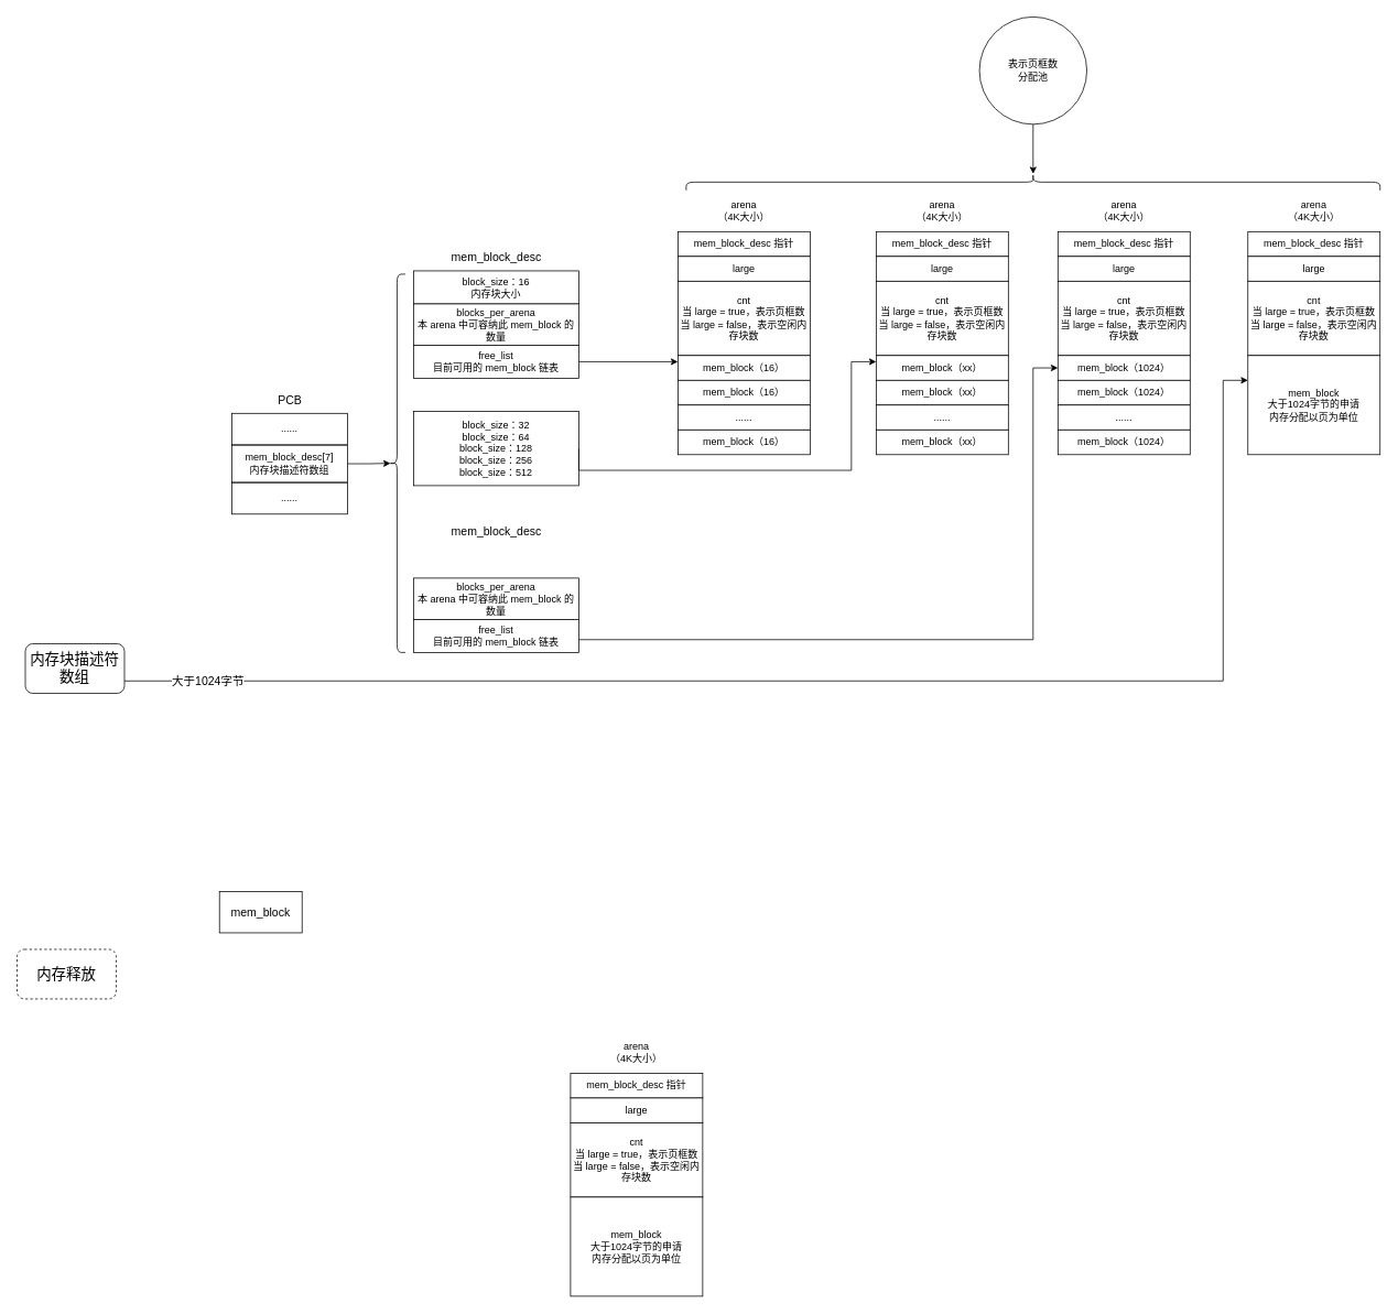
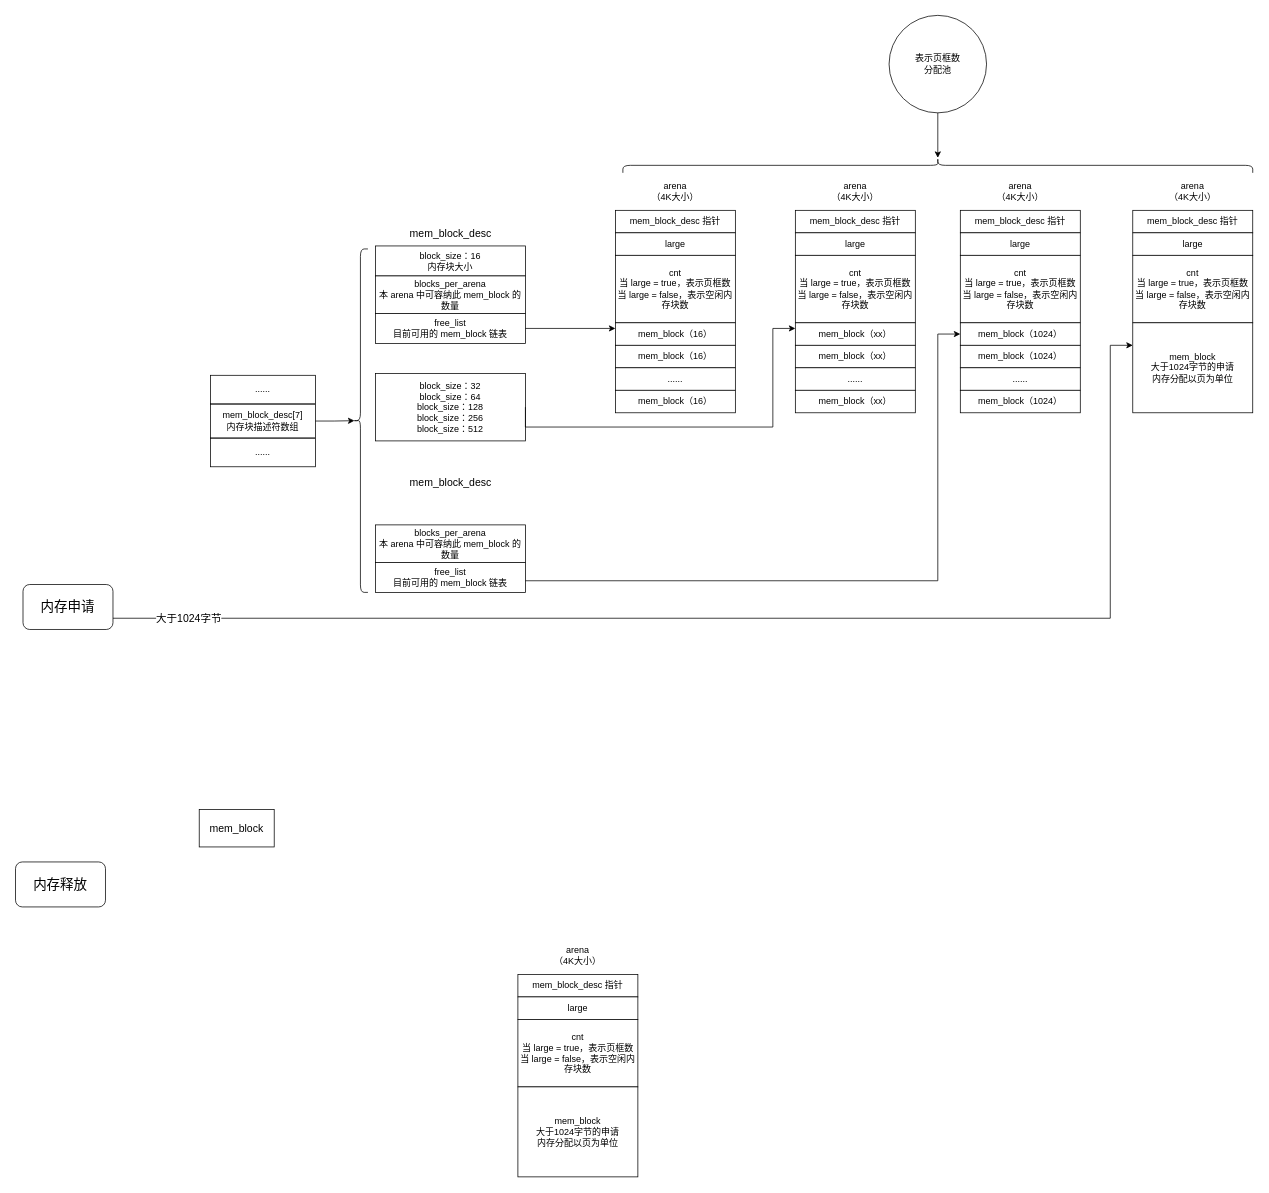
- <mxCell id="3" value="&lt;font style=&quot;font-size: 14px;&quot;&gt;PCB&lt;/font&gt;" style="text;html=1;align=center;verticalAlign=middle;resizable=0;points=[];autosize=1;strokeColor=none;fillColor=none;" vertex="1" parent="2"><mxGeometry x="45" width="50" height="30" as="geometry" /></mxCell>
- <mxCell id="66" value="&lt;font style=&quot;font-size: 18px;&quot;&gt;内存块描述符数组&lt;/font&gt;" style="rounded=1;whiteSpace=wrap;html=1;" vertex="1" parent="1"><mxGeometry x="30" y="779" width="120" height="60" as="geometry" /></mxCell>
+ <mxCell id="66" value="&lt;font style=&quot;font-size: 18px;&quot;&gt;内存申请&lt;/font&gt;" style="rounded=1;whiteSpace=wrap;html=1;" vertex="1" parent="1"><mxGeometry x="30" y="779" width="120" height="60" as="geometry" /></mxCell>
- <mxCell id="67" value="&lt;font style=&quot;font-size: 18px;&quot;&gt;内存释放&lt;/font&gt;" style="rounded=1;whiteSpace=wrap;html=1;dashed=1;" vertex="1" parent="1"><mxGeometry x="20" y="1149" width="120" height="60" as="geometry" /></mxCell>
+ <mxCell id="67" value="&lt;font style=&quot;font-size: 18px;&quot;&gt;内存释放&lt;/font&gt;" style="rounded=1;whiteSpace=wrap;html=1;" vertex="1" parent="1"><mxGeometry x="20" y="1149" width="120" height="60" as="geometry" /></mxCell>
